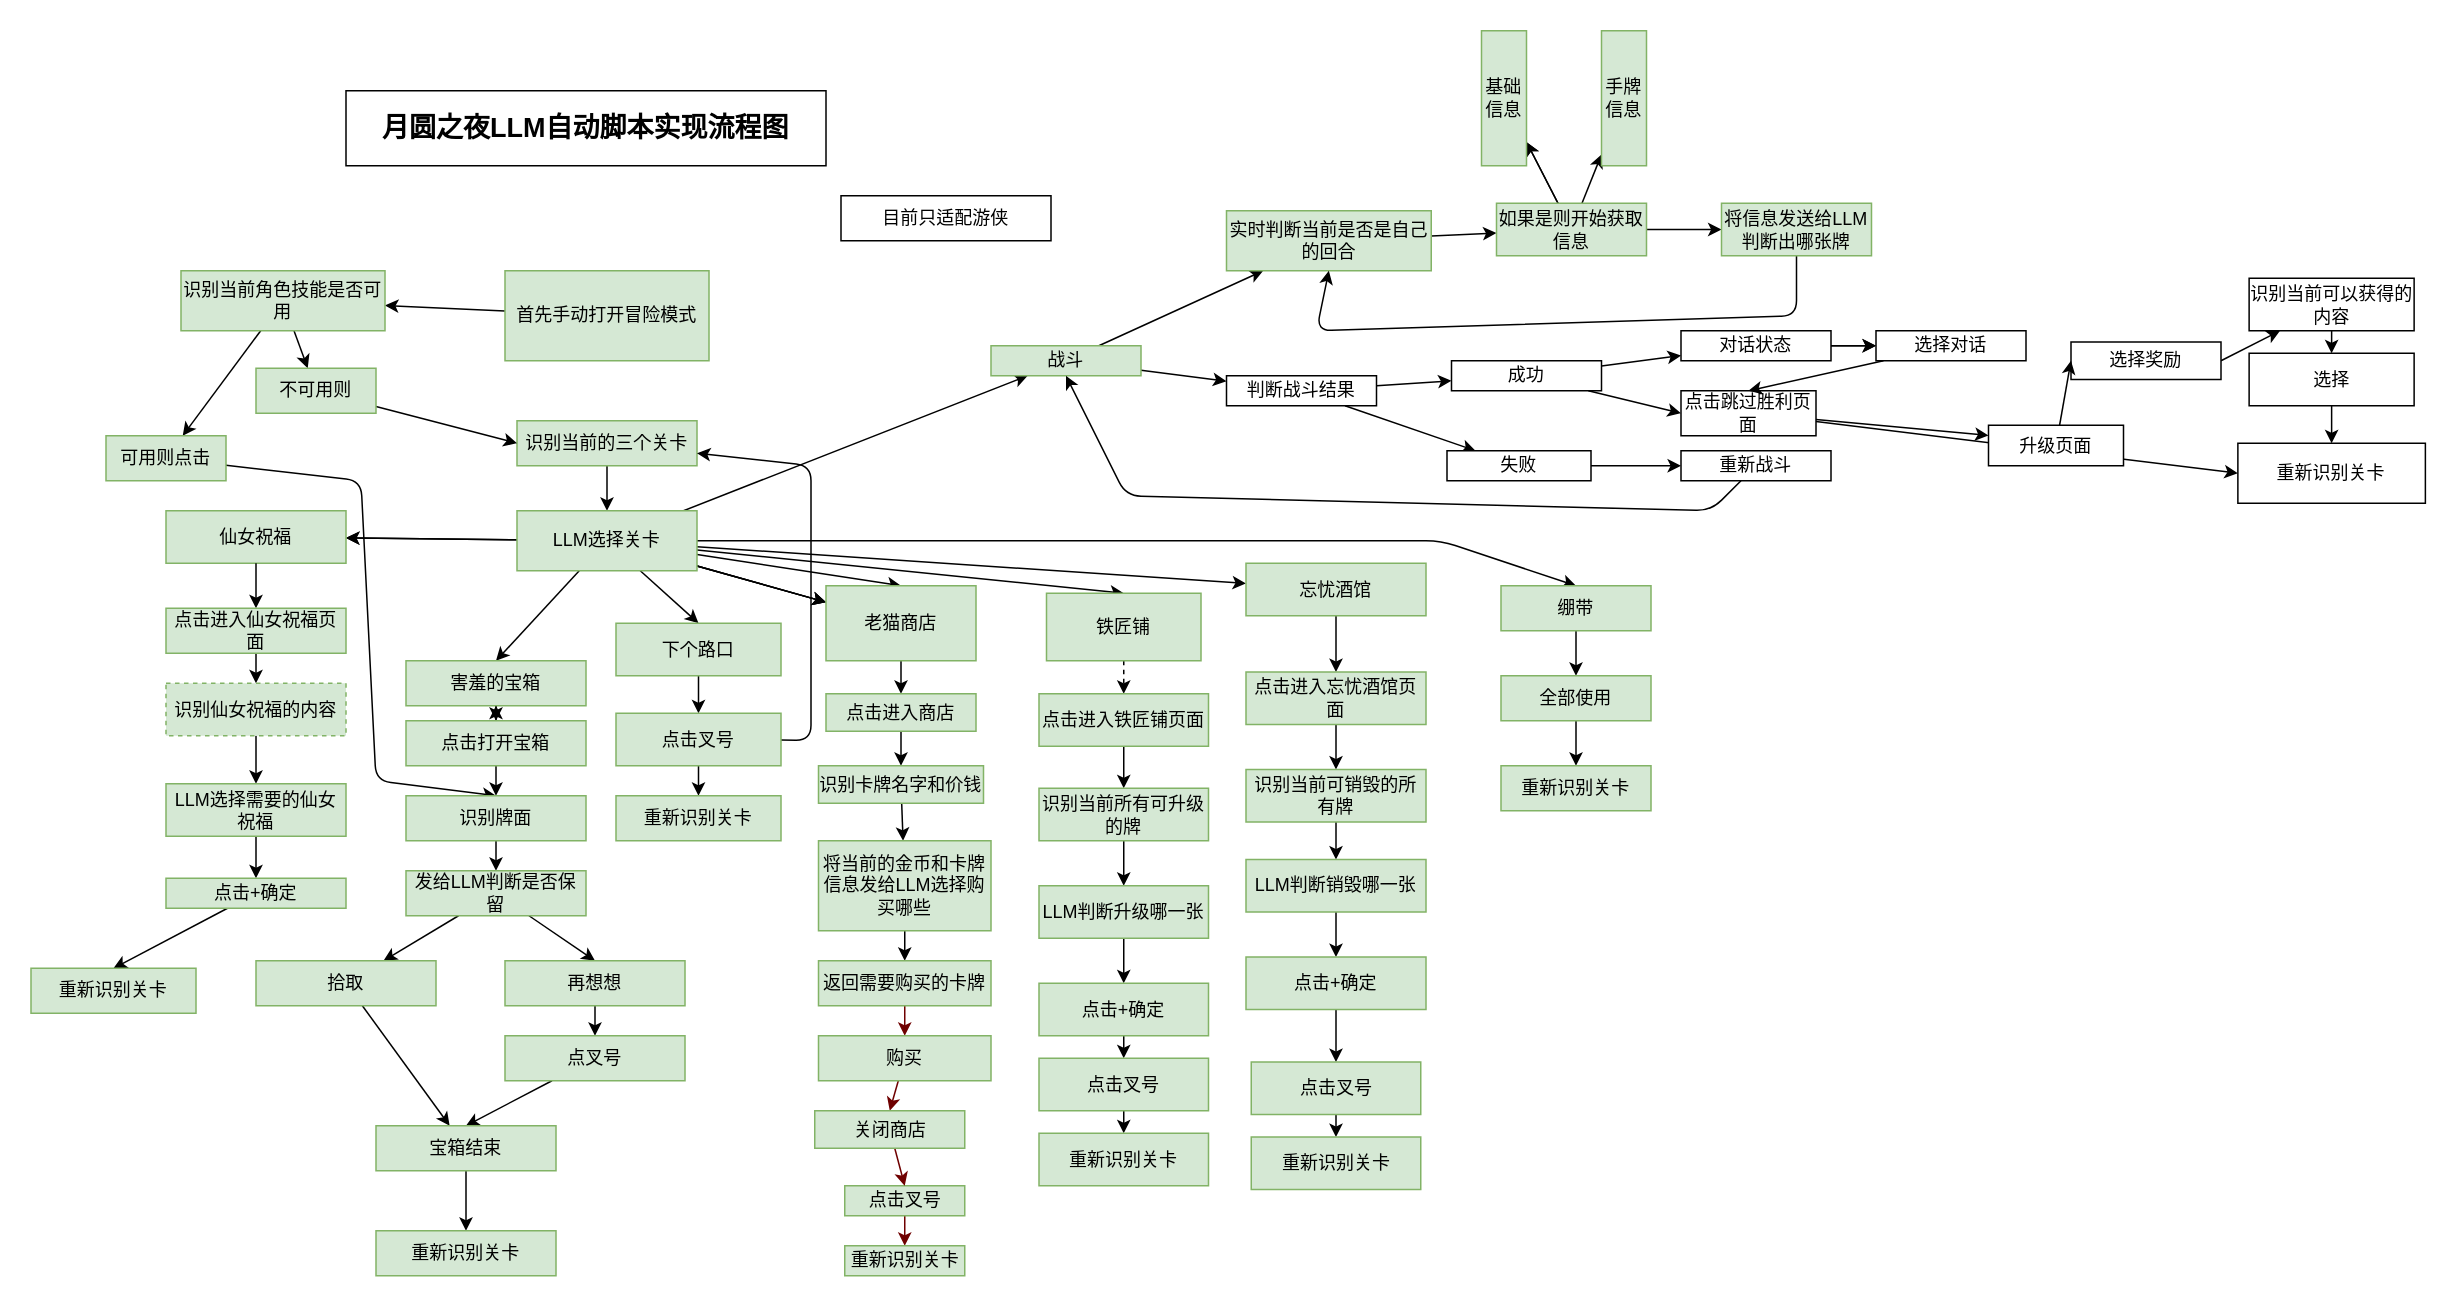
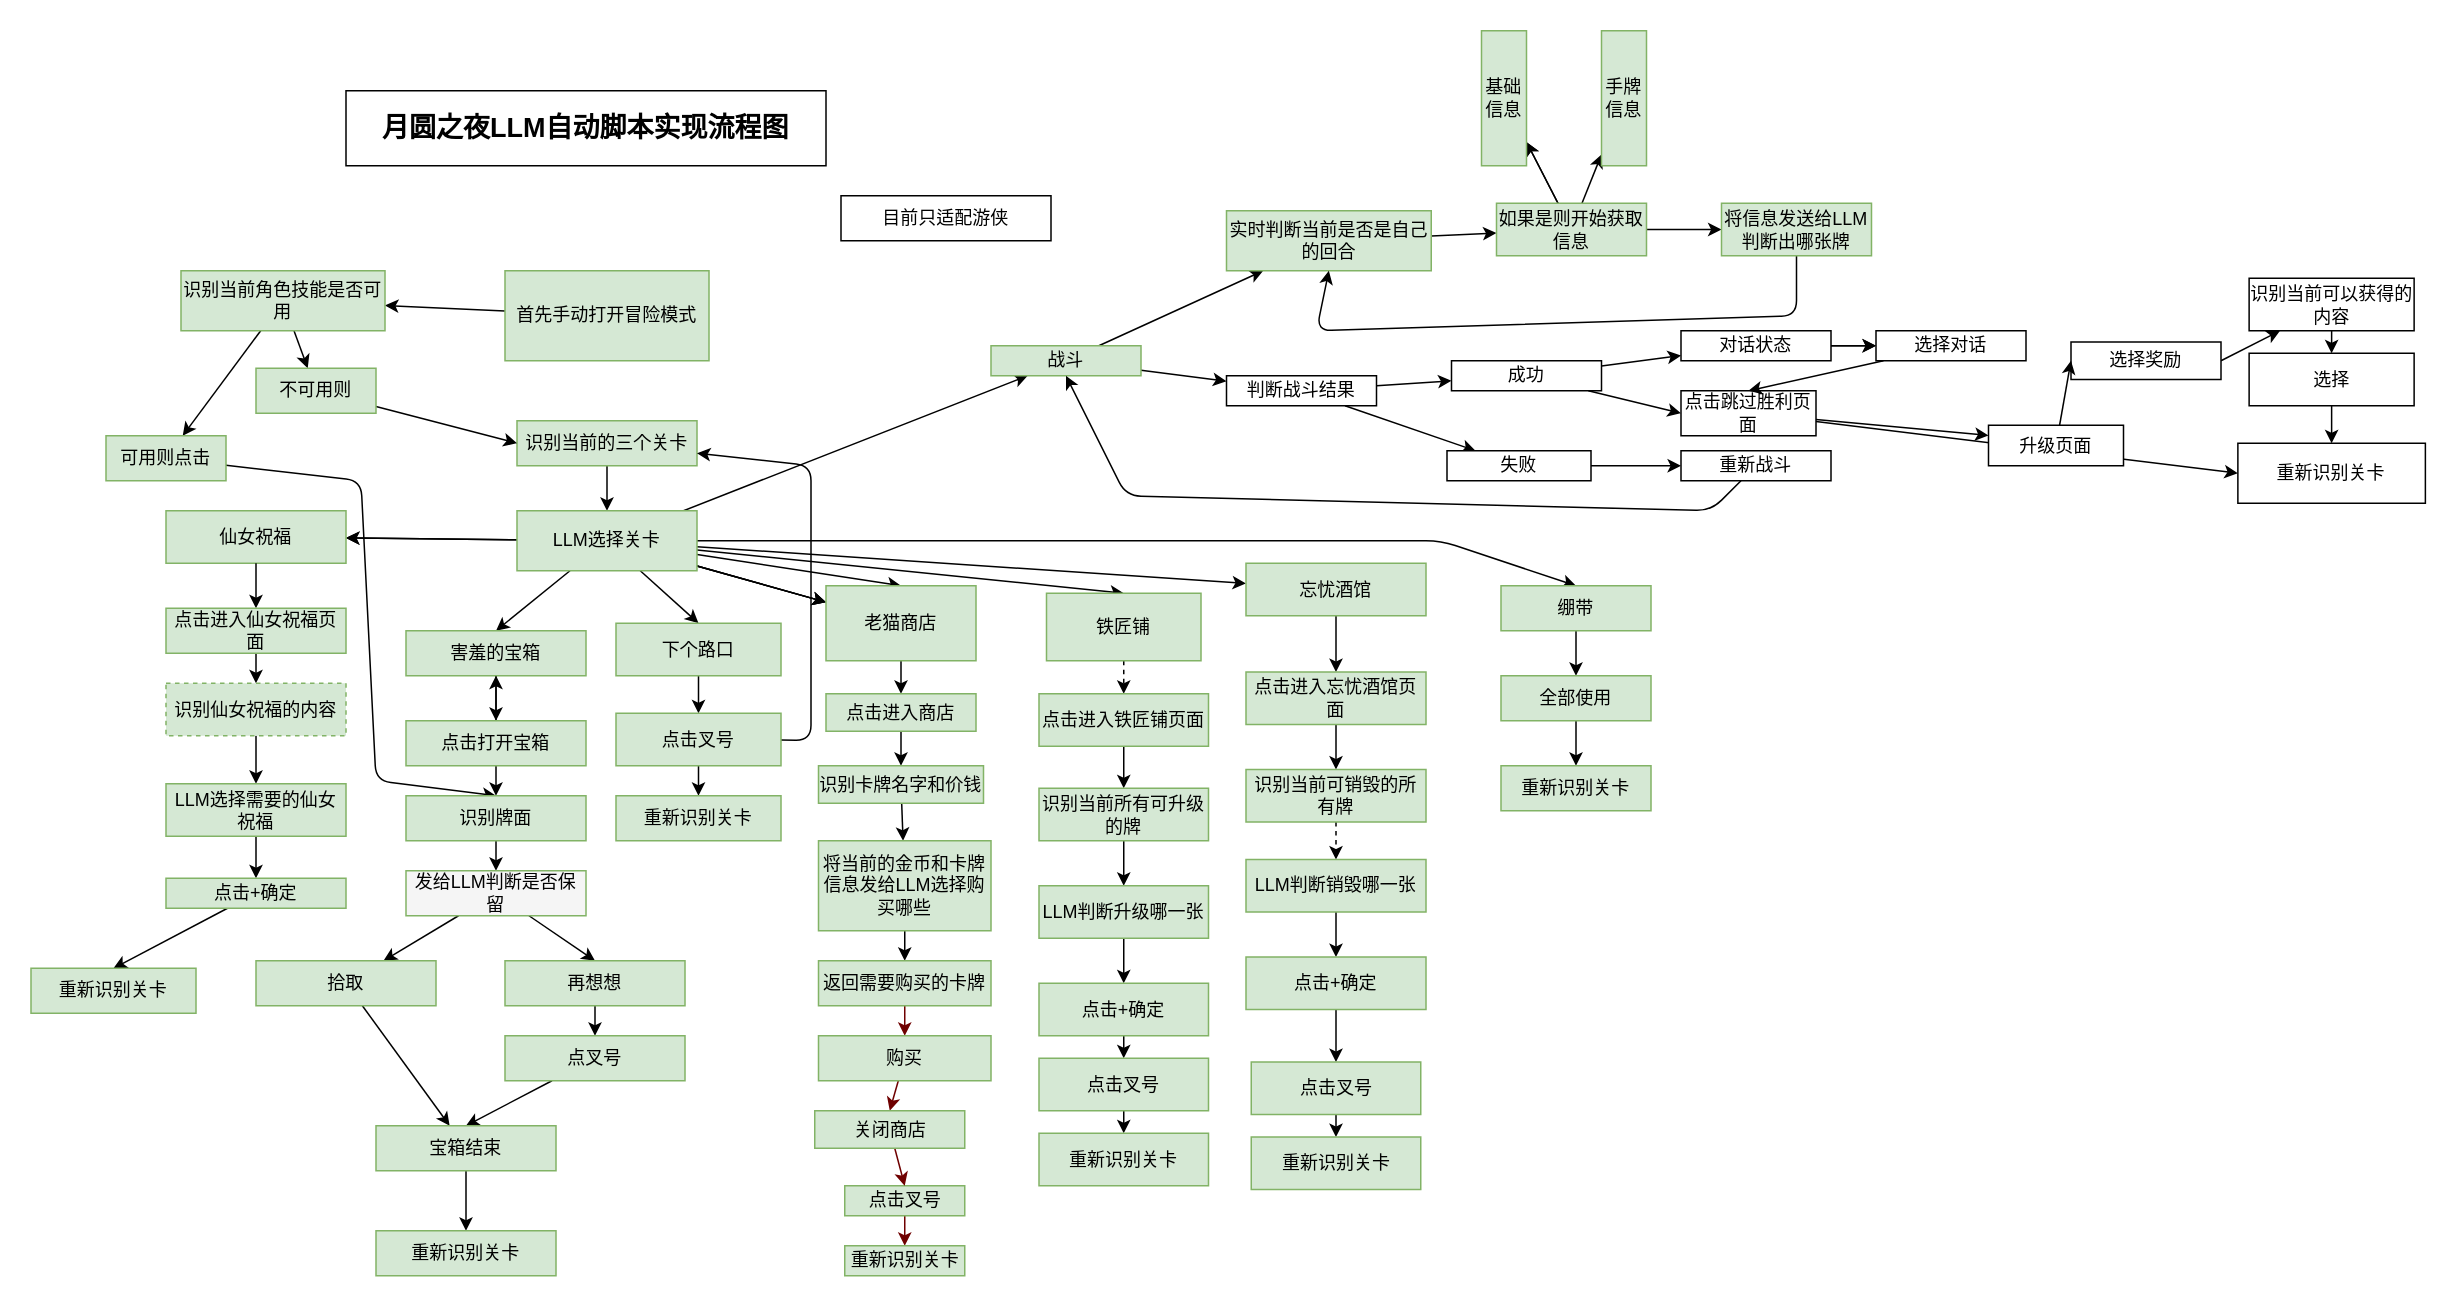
- <mxCell id="29" value="害羞的宝箱" style="rounded=0;whiteSpace=wrap;html=1;fillColor=#d5e8d4;strokeColor=#82b366;" parent="1" vertex="1"><mxGeometry x="270" y="440" width="120" height="30" as="geometry" /></mxCell>
+ <mxCell id="29" value="害羞的宝箱" style="rounded=0;whiteSpace=wrap;html=1;fillColor=#d5e8d4;strokeColor=#82b366;" parent="1" vertex="1"><mxGeometry x="270" y="420" width="120" height="30" as="geometry" /></mxCell>
- <mxCell id="45" value="" style="edgeStyle=none;html=1;" parent="1" source="46" target="48" edge="1"><mxGeometry relative="1" as="geometry" /></mxCell>
+ <mxCell id="45" value="" style="edgeStyle=none;html=1;dashed=1;" parent="1" source="46" target="48" edge="1"><mxGeometry relative="1" as="geometry" /></mxCell>
- <mxCell id="58" value="发给LLM判断是否保留" style="rounded=0;whiteSpace=wrap;html=1;fillColor=#d5e8d4;strokeColor=#82b366;" parent="1" vertex="1"><mxGeometry x="270" y="580" width="120" height="30" as="geometry" /></mxCell>
+ <mxCell id="58" value="发给LLM判断是否保留" style="rounded=0;whiteSpace=wrap;html=1;fillColor=#f5f5f5;strokeColor=#82b366;" parent="1" vertex="1"><mxGeometry x="270" y="580" width="120" height="30" as="geometry" /></mxCell>
